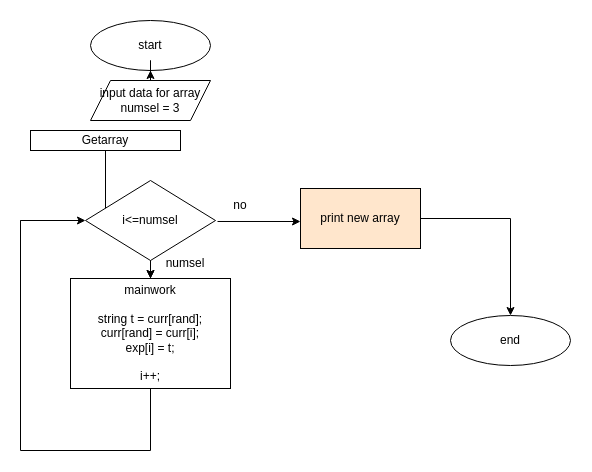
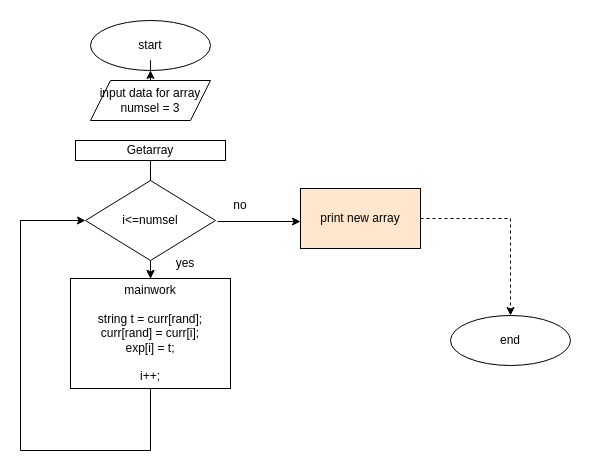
- <mxCell id="7" value="Getarray" style="whiteSpace=wrap;html=1;" vertex="1" parent="1"><mxGeometry x="30" y="130" width="150" height="20" as="geometry" /></mxCell>
+ <mxCell id="7" value="Getarray" style="whiteSpace=wrap;html=1;" vertex="1" parent="1"><mxGeometry x="75" y="140" width="150" height="20" as="geometry" /></mxCell>
- <mxCell id="16" value="" style="edgeStyle=orthogonalEdgeStyle;rounded=0;orthogonalLoop=1;jettySize=auto;html=1;" edge="1" parent="1" source="17" target="18"><mxGeometry relative="1" as="geometry" /></mxCell>
+ <mxCell id="16" value="" style="edgeStyle=orthogonalEdgeStyle;rounded=0;orthogonalLoop=1;jettySize=auto;html=1;dashed=1;" edge="1" parent="1" source="17" target="18"><mxGeometry relative="1" as="geometry" /></mxCell>
- <mxCell id="13" value="numsel" style="text;html=1;strokeColor=none;fillColor=none;align=center;verticalAlign=middle;whiteSpace=wrap;rounded=0;" vertex="1" parent="1"><mxGeometry x="155" y="248" width="60" height="30" as="geometry" /></mxCell>
+ <mxCell id="13" value="yes" style="text;html=1;strokeColor=none;fillColor=none;align=center;verticalAlign=middle;whiteSpace=wrap;rounded=0;" vertex="1" parent="1"><mxGeometry x="155" y="248" width="60" height="30" as="geometry" /></mxCell>
